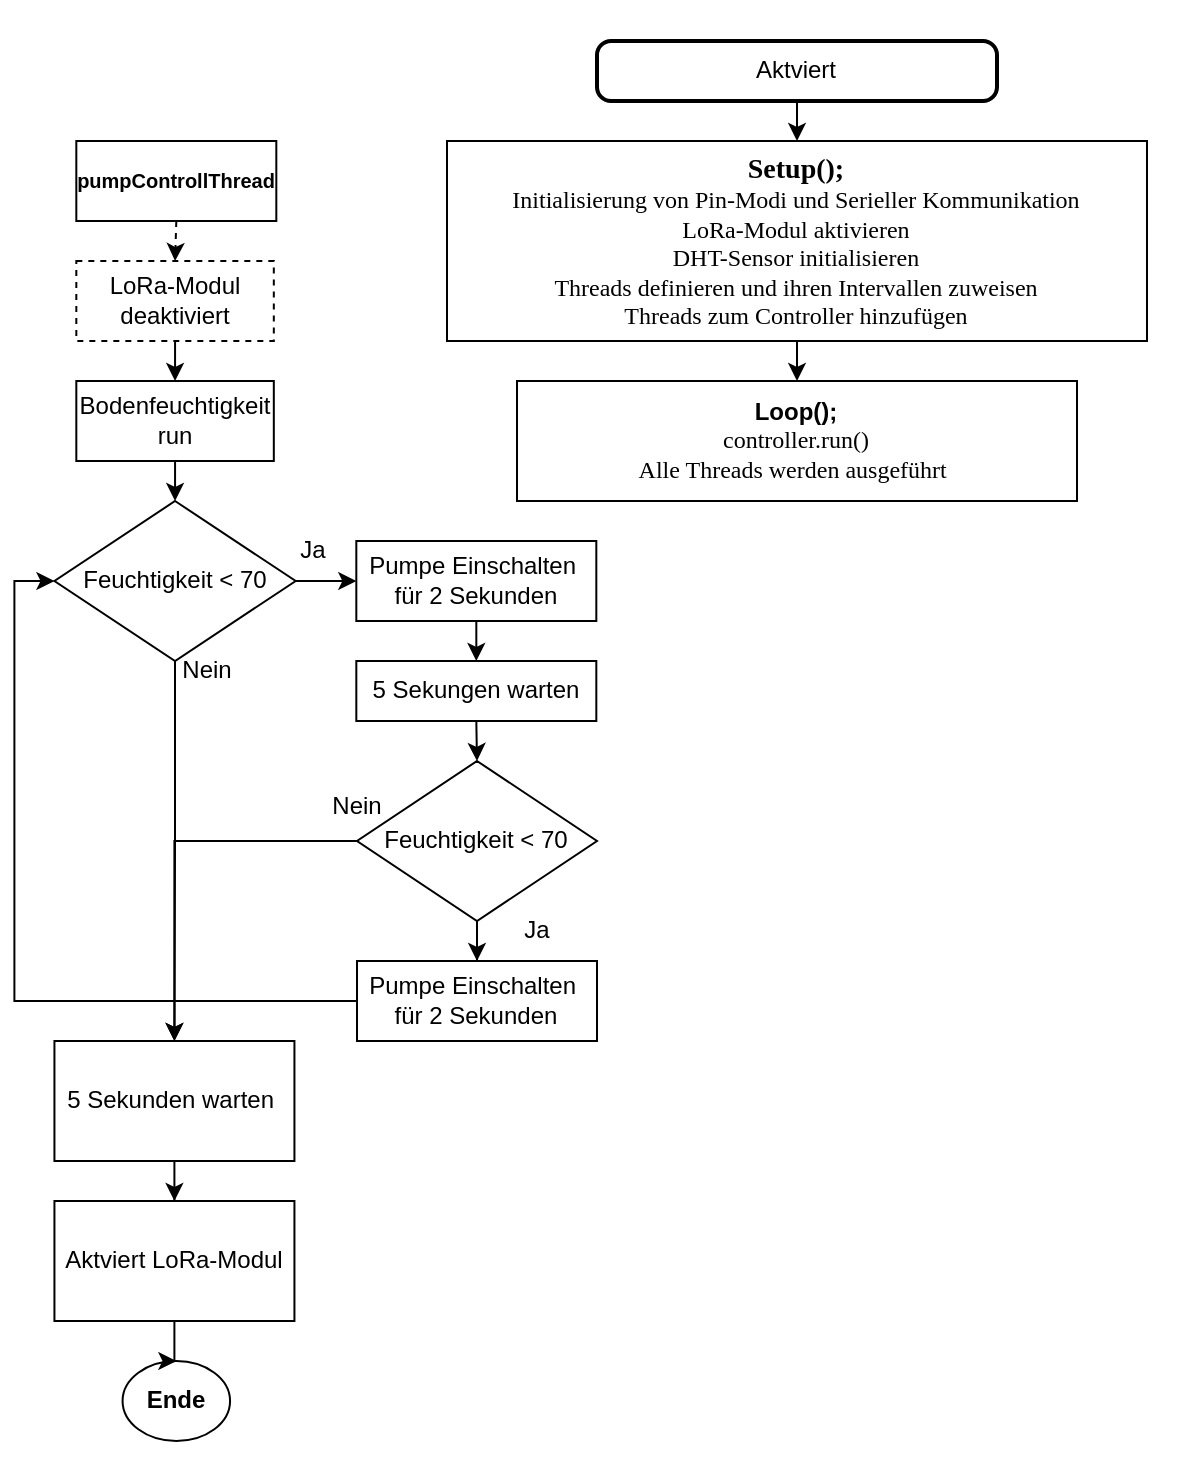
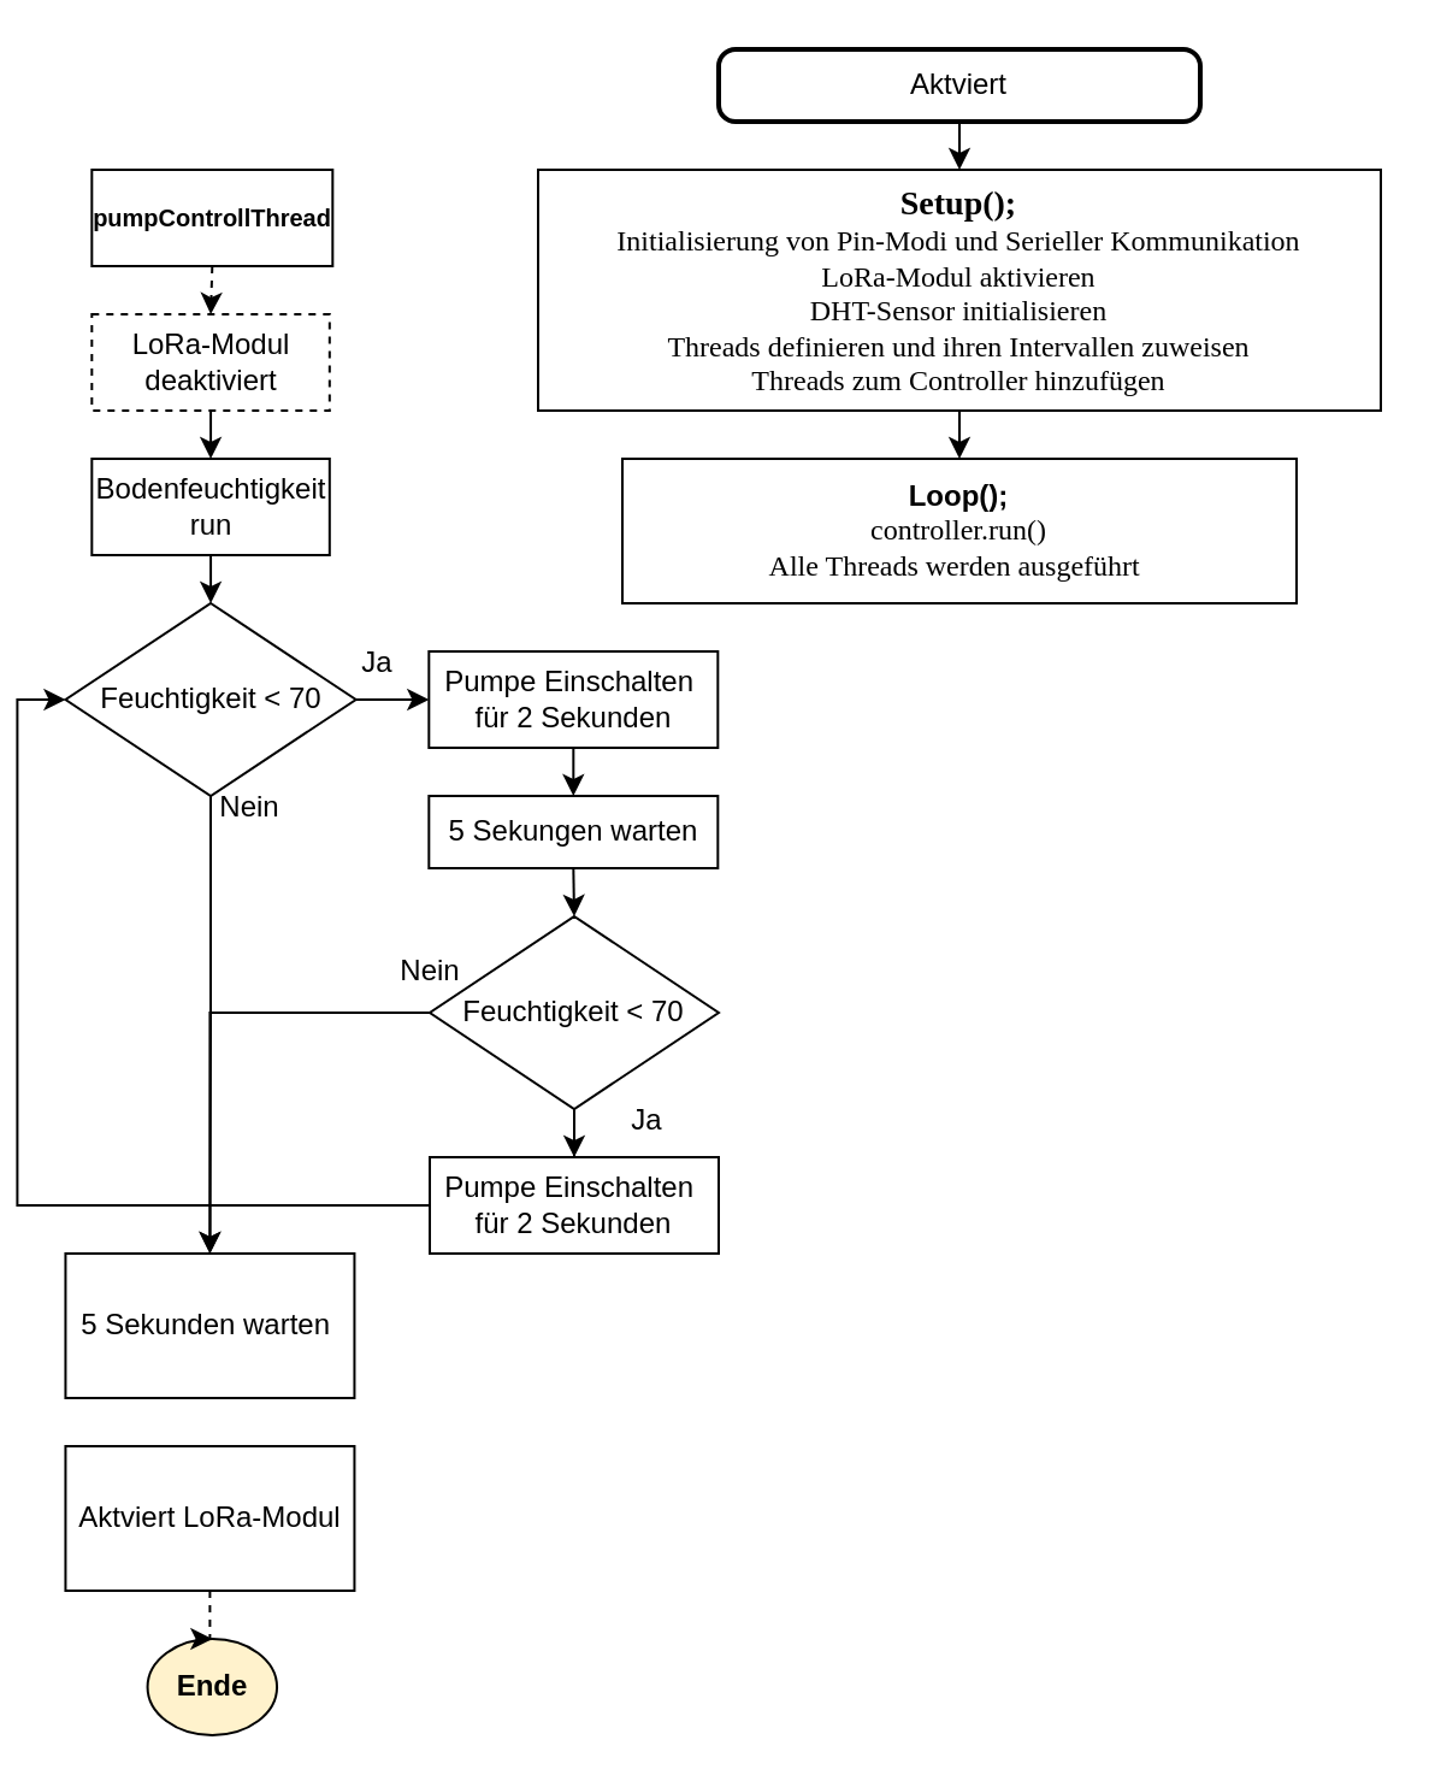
- <mxCell id="22" style="edgeStyle=orthogonalEdgeStyle;rounded=0;orthogonalLoop=1;jettySize=auto;html=1;entryX=0.5;entryY=0;entryDx=0;entryDy=0;" edge="1" parent="1" source="23" target="25"><mxGeometry relative="1" as="geometry" /></mxCell>
- <mxCell id="24" value="" style="edgeStyle=orthogonalEdgeStyle;rounded=0;orthogonalLoop=1;jettySize=auto;html=1;" edge="1" parent="1" source="25" target="21"><mxGeometry relative="1" as="geometry" /></mxCell>
+ <mxCell id="24" value="" style="edgeStyle=orthogonalEdgeStyle;rounded=0;orthogonalLoop=1;jettySize=auto;html=1;dashed=1;" edge="1" parent="1" source="25" target="21"><mxGeometry relative="1" as="geometry" /></mxCell>
- <mxCell id="21" value="&lt;strong&gt;Ende&lt;/strong&gt;" style="ellipse;whiteSpace=wrap;html=1;" parent="1" vertex="1"><mxGeometry x="54.79" y="680" width="53.75" height="40" as="geometry" /></mxCell>
+ <mxCell id="21" value="&lt;strong&gt;Ende&lt;/strong&gt;" style="ellipse;whiteSpace=wrap;html=1;fillColor=#fff2cc;" parent="1" vertex="1"><mxGeometry x="54.79" y="680" width="53.75" height="40" as="geometry" /></mxCell>
